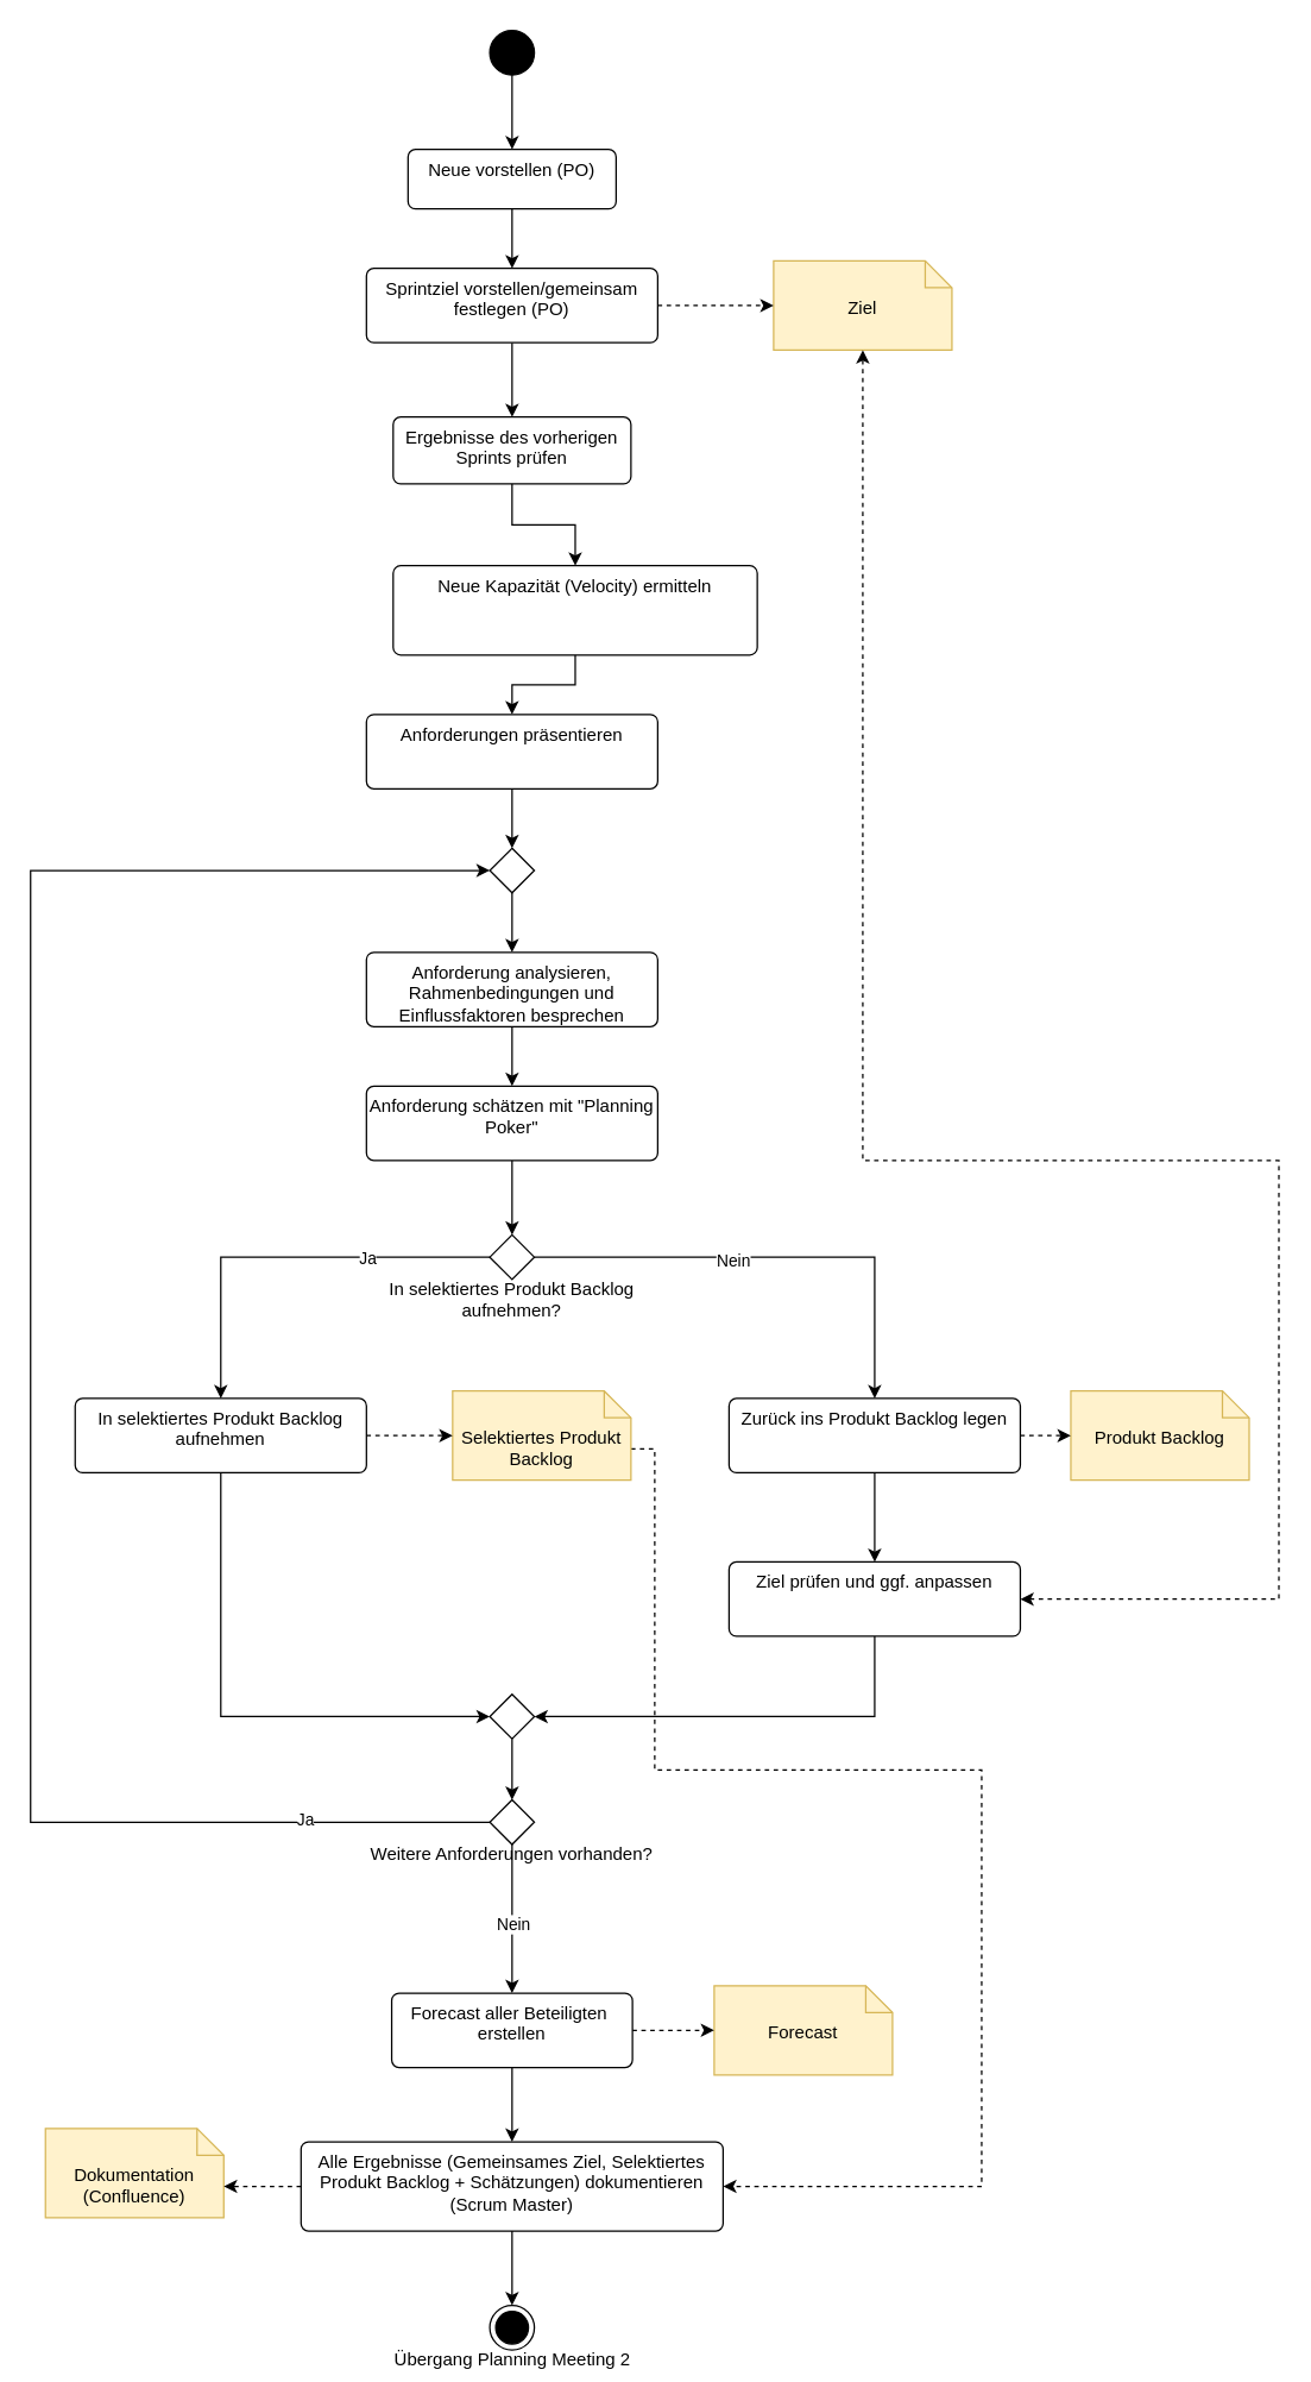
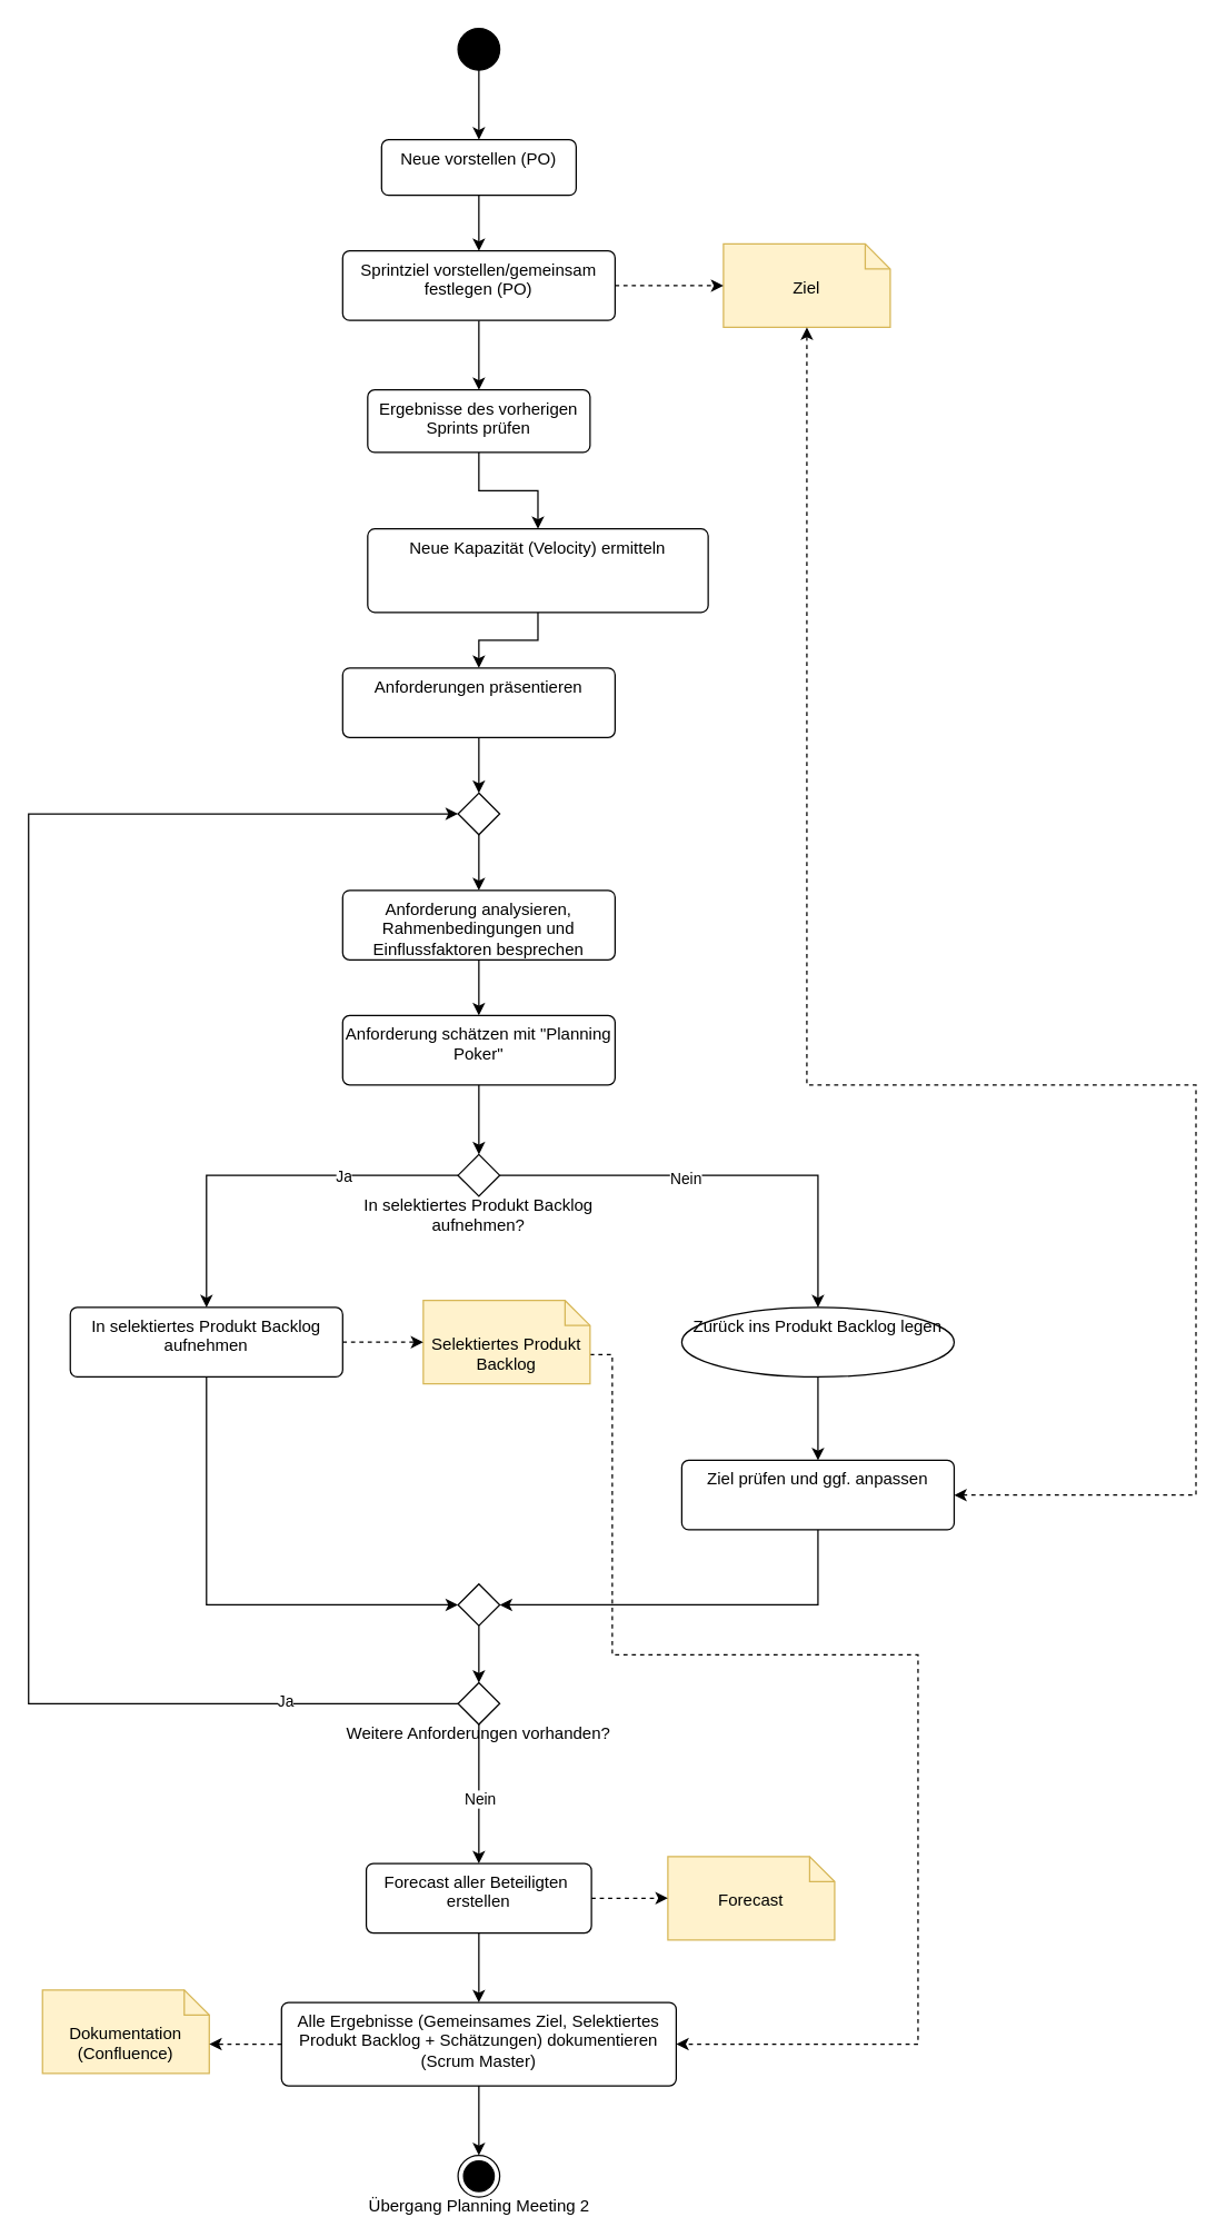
- <mxCell id="28" value="Zurück ins Produkt Backlog legen" style="html=1;align=center;verticalAlign=top;rounded=1;absoluteArcSize=1;arcSize=10;dashed=0;whiteSpace=wrap;fillColor=default;" vertex="1" parent="1"><mxGeometry x="490" y="940" width="196" height="50" as="geometry" /></mxCell>
+ <mxCell id="28" value="Zurück ins Produkt Backlog legen" style="ellipse;html=1;align=center;verticalAlign=top;absoluteArcSize=1;arcSize=10;dashed=0;whiteSpace=wrap;fillColor=default;" vertex="1" parent="1"><mxGeometry x="490" y="940" width="196" height="50" as="geometry" /></mxCell>
- <mxCell id="50" style="edgeStyle=orthogonalEdgeStyle;rounded=0;orthogonalLoop=1;jettySize=auto;html=1;exitX=1;exitY=0.5;exitDx=0;exitDy=0;entryX=0;entryY=0.5;entryDx=0;entryDy=0;entryPerimeter=0;dashed=1;" edge="1" parent="1" source="28" target="49"><mxGeometry relative="1" as="geometry" /></mxCell>
- <mxCell id="49" value="Produkt Backlog" style="shape=note2;boundedLbl=1;whiteSpace=wrap;html=1;size=18;verticalAlign=top;align=center;fillColor=#fff2cc;strokeColor=#d6b656;" vertex="1" parent="1"><mxGeometry x="720" y="935" width="120" height="60" as="geometry" /></mxCell>
